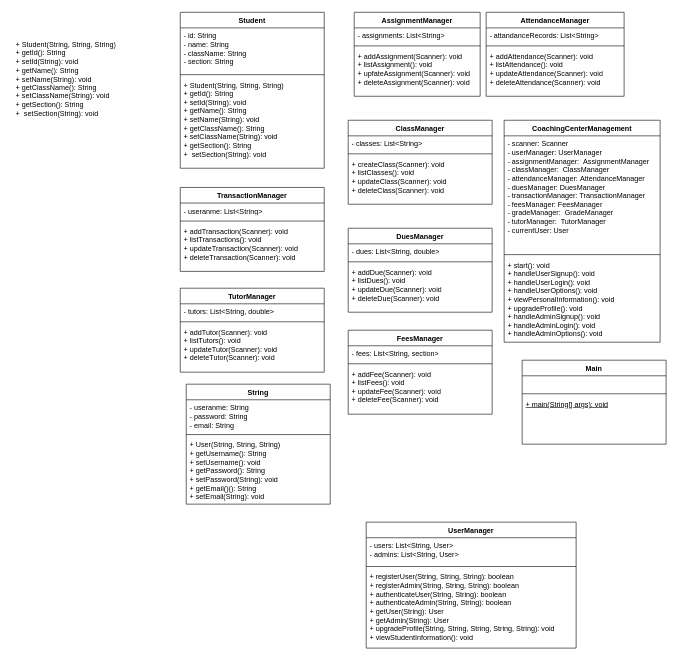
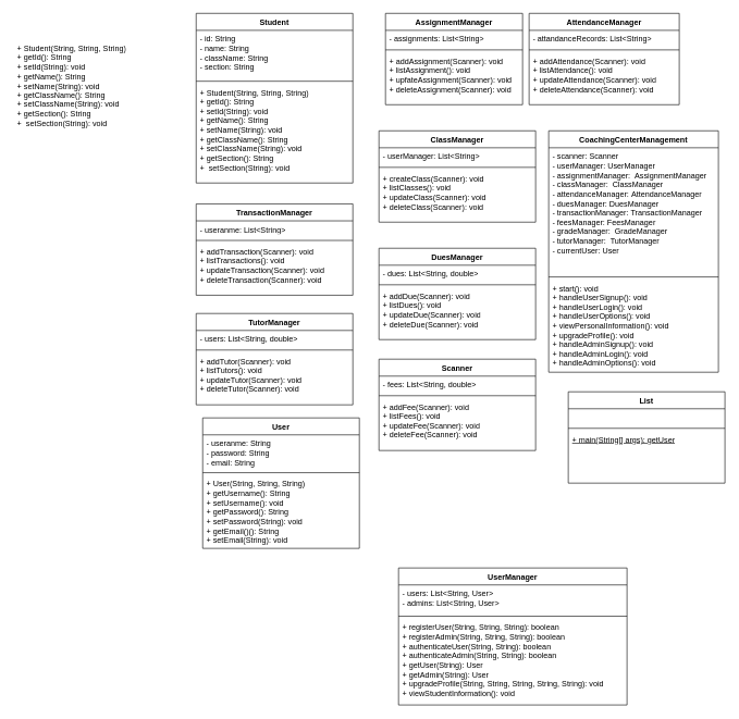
- <mxCell id="11" value="- classes: List&amp;lt;String&amp;gt;" style="text;strokeColor=none;fillColor=none;align=left;verticalAlign=top;spacingLeft=4;spacingRight=4;overflow=hidden;rotatable=0;points=[[0,0.5],[1,0.5]];portConstraint=eastwest;whiteSpace=wrap;html=1;" vertex="1" parent="10"><mxGeometry y="26" width="240" height="26" as="geometry" /></mxCell>
+ <mxCell id="11" value="- userManager: List&amp;lt;String&amp;gt;" style="text;strokeColor=none;fillColor=none;align=left;verticalAlign=top;spacingLeft=4;spacingRight=4;overflow=hidden;rotatable=0;points=[[0,0.5],[1,0.5]];portConstraint=eastwest;whiteSpace=wrap;html=1;" vertex="1" parent="10"><mxGeometry y="26" width="240" height="26" as="geometry" /></mxCell>
- <mxCell id="40" value="- tutors: List&amp;lt;String, double&amp;gt;" style="text;strokeColor=none;fillColor=none;align=left;verticalAlign=top;spacingLeft=4;spacingRight=4;overflow=hidden;rotatable=0;points=[[0,0.5],[1,0.5]];portConstraint=eastwest;whiteSpace=wrap;html=1;" vertex="1" parent="39"><mxGeometry y="26" width="240" height="26" as="geometry" /></mxCell>
+ <mxCell id="40" value="- users: List&amp;lt;String, double&amp;gt;" style="text;strokeColor=none;fillColor=none;align=left;verticalAlign=top;spacingLeft=4;spacingRight=4;overflow=hidden;rotatable=0;points=[[0,0.5],[1,0.5]];portConstraint=eastwest;whiteSpace=wrap;html=1;" vertex="1" parent="39"><mxGeometry y="26" width="240" height="26" as="geometry" /></mxCell>
- <mxCell id="22" value="FeesManager" style="swimlane;fontStyle=1;align=center;verticalAlign=top;childLayout=stackLayout;horizontal=1;startSize=26;horizontalStack=0;resizeParent=1;resizeParentMax=0;resizeLast=0;collapsible=1;marginBottom=0;whiteSpace=wrap;html=1;" vertex="1" parent="1"><mxGeometry x="580" y="550" width="240" height="140" as="geometry" /></mxCell>
+ <mxCell id="22" value="Scanner" style="swimlane;fontStyle=1;align=center;verticalAlign=top;childLayout=stackLayout;horizontal=1;startSize=26;horizontalStack=0;resizeParent=1;resizeParentMax=0;resizeLast=0;collapsible=1;marginBottom=0;whiteSpace=wrap;html=1;" vertex="1" parent="1"><mxGeometry x="580" y="550" width="240" height="140" as="geometry" /></mxCell>
- <mxCell id="23" value="- fees: List&amp;lt;String, section&amp;gt;" style="text;strokeColor=none;fillColor=none;align=left;verticalAlign=top;spacingLeft=4;spacingRight=4;overflow=hidden;rotatable=0;points=[[0,0.5],[1,0.5]];portConstraint=eastwest;whiteSpace=wrap;html=1;" vertex="1" parent="22"><mxGeometry y="26" width="240" height="26" as="geometry" /></mxCell>
+ <mxCell id="23" value="- fees: List&amp;lt;String, double&amp;gt;" style="text;strokeColor=none;fillColor=none;align=left;verticalAlign=top;spacingLeft=4;spacingRight=4;overflow=hidden;rotatable=0;points=[[0,0.5],[1,0.5]];portConstraint=eastwest;whiteSpace=wrap;html=1;" vertex="1" parent="22"><mxGeometry y="26" width="240" height="26" as="geometry" /></mxCell>
- <mxCell id="30" value="Main" style="swimlane;fontStyle=1;align=center;verticalAlign=top;childLayout=stackLayout;horizontal=1;startSize=26;horizontalStack=0;resizeParent=1;resizeParentMax=0;resizeLast=0;collapsible=1;marginBottom=0;whiteSpace=wrap;html=1;" vertex="1" parent="1"><mxGeometry x="870" y="600" width="240" height="140" as="geometry" /></mxCell>
+ <mxCell id="30" value="List" style="swimlane;fontStyle=1;align=center;verticalAlign=top;childLayout=stackLayout;horizontal=1;startSize=26;horizontalStack=0;resizeParent=1;resizeParentMax=0;resizeLast=0;collapsible=1;marginBottom=0;whiteSpace=wrap;html=1;" vertex="1" parent="1"><mxGeometry x="870" y="600" width="240" height="140" as="geometry" /></mxCell>
- <mxCell id="43" value="String" style="swimlane;fontStyle=1;align=center;verticalAlign=top;childLayout=stackLayout;horizontal=1;startSize=26;horizontalStack=0;resizeParent=1;resizeParentMax=0;resizeLast=0;collapsible=1;marginBottom=0;whiteSpace=wrap;html=1;" vertex="1" parent="1"><mxGeometry x="310" y="640" width="240" height="200" as="geometry" /></mxCell>
+ <mxCell id="43" value="User" style="swimlane;fontStyle=1;align=center;verticalAlign=top;childLayout=stackLayout;horizontal=1;startSize=26;horizontalStack=0;resizeParent=1;resizeParentMax=0;resizeLast=0;collapsible=1;marginBottom=0;whiteSpace=wrap;html=1;" vertex="1" parent="1"><mxGeometry x="310" y="640" width="240" height="200" as="geometry" /></mxCell>
- <mxCell id="33" value="&lt;u&gt;+ main(String[] args): void&lt;/u&gt;" style="text;strokeColor=none;fillColor=none;align=left;verticalAlign=top;spacingLeft=4;spacingRight=4;overflow=hidden;rotatable=0;points=[[0,0.5],[1,0.5]];portConstraint=eastwest;whiteSpace=wrap;html=1;" vertex="1" parent="30"><mxGeometry y="60" width="240" height="80" as="geometry" /></mxCell>
+ <mxCell id="33" value="&lt;u&gt;+ main(String[] args): getUser&lt;/u&gt;" style="text;strokeColor=none;fillColor=none;align=left;verticalAlign=top;spacingLeft=4;spacingRight=4;overflow=hidden;rotatable=0;points=[[0,0.5],[1,0.5]];portConstraint=eastwest;whiteSpace=wrap;html=1;" vertex="1" parent="30"><mxGeometry y="60" width="240" height="80" as="geometry" /></mxCell>
